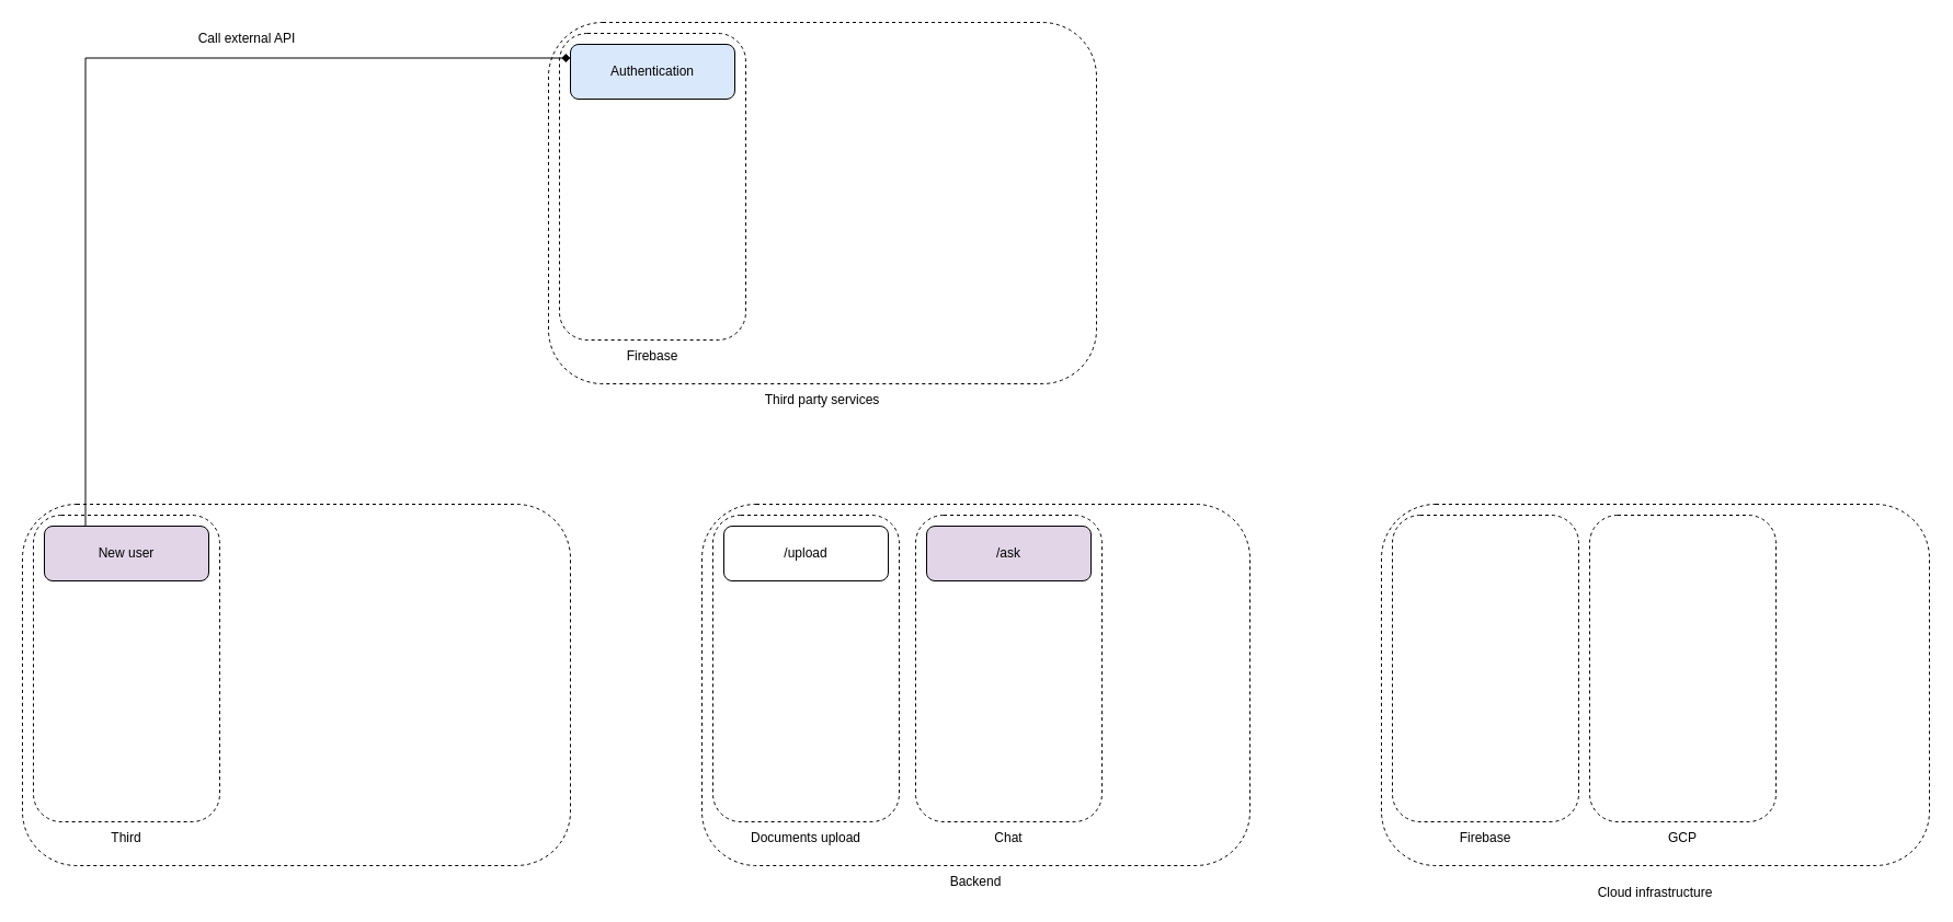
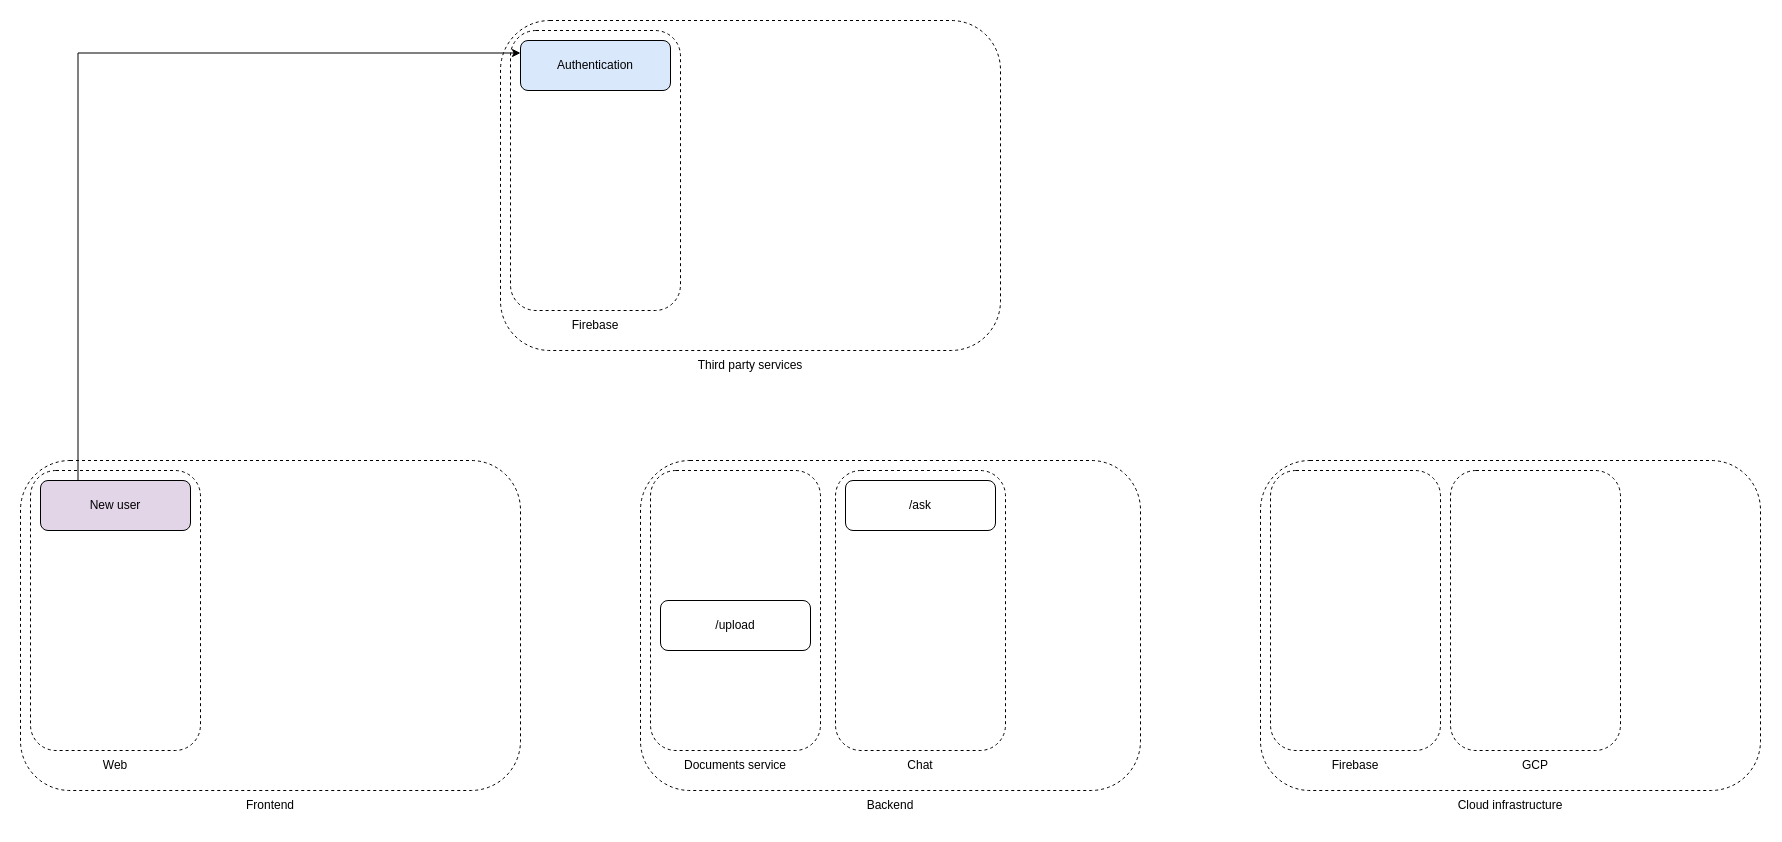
- <mxCell id="21" value="Call external API" style="text;html=1;strokeColor=none;fillColor=none;align=center;verticalAlign=middle;whiteSpace=wrap;rounded=0;" vertex="1" parent="1"><mxGeometry x="80" y="20" width="290" height="30" as="geometry" /></mxCell>
- <mxCell id="19" style="edgeStyle=orthogonalEdgeStyle;rounded=0;orthogonalLoop=1;jettySize=auto;html=1;exitX=0.25;exitY=0;exitDx=0;exitDy=0;entryX=0;entryY=0.25;entryDx=0;entryDy=0;endArrow=diamond;" edge="1" parent="1" source="20" target="8"><mxGeometry relative="1" as="geometry" /></mxCell>
+ <mxCell id="19" style="edgeStyle=orthogonalEdgeStyle;rounded=0;orthogonalLoop=1;jettySize=auto;html=1;exitX=0.25;exitY=0;exitDx=0;exitDy=0;entryX=0;entryY=0.25;entryDx=0;entryDy=0;" edge="1" parent="1" source="20" target="8"><mxGeometry relative="1" as="geometry" /></mxCell>
- <mxCell id="24" value="/upload" style="rounded=1;whiteSpace=wrap;html=1;" vertex="1" parent="1"><mxGeometry x="660" y="480" width="150" height="50" as="geometry" /></mxCell>
+ <mxCell id="24" value="/upload" style="rounded=1;whiteSpace=wrap;html=1;" vertex="1" parent="1"><mxGeometry x="660" y="600" width="150" height="50" as="geometry" /></mxCell>
- <mxCell id="27" value="/ask" style="rounded=1;whiteSpace=wrap;html=1;fillColor=#e1d5e7;" vertex="1" parent="1"><mxGeometry x="845" y="480" width="150" height="50" as="geometry" /></mxCell>
+ <mxCell id="27" value="/ask" style="rounded=1;whiteSpace=wrap;html=1;" vertex="1" parent="1"><mxGeometry x="845" y="480" width="150" height="50" as="geometry" /></mxCell>
- <mxCell id="18" value="Third" style="text;html=1;strokeColor=none;fillColor=none;align=center;verticalAlign=middle;whiteSpace=wrap;rounded=0;" vertex="1" parent="1"><mxGeometry x="30" y="750" width="170" height="30" as="geometry" /></mxCell>
+ <mxCell id="18" value="Web" style="text;html=1;strokeColor=none;fillColor=none;align=center;verticalAlign=middle;whiteSpace=wrap;rounded=0;" vertex="1" parent="1"><mxGeometry x="30" y="750" width="170" height="30" as="geometry" /></mxCell>
- <mxCell id="23" value="Documents upload" style="text;html=1;strokeColor=none;fillColor=none;align=center;verticalAlign=middle;whiteSpace=wrap;rounded=0;" vertex="1" parent="1"><mxGeometry x="650" y="750" width="170" height="30" as="geometry" /></mxCell>
+ <mxCell id="23" value="Documents service" style="text;html=1;strokeColor=none;fillColor=none;align=center;verticalAlign=middle;whiteSpace=wrap;rounded=0;" vertex="1" parent="1"><mxGeometry x="650" y="750" width="170" height="30" as="geometry" /></mxCell>
+ <mxCell id="3" value="Frontend" style="text;html=1;strokeColor=none;fillColor=none;align=center;verticalAlign=middle;whiteSpace=wrap;rounded=0;" vertex="1" parent="1"><mxGeometry x="240" y="790" width="60" height="30" as="geometry" /></mxCell>
- <mxCell id="12" value="Cloud infrastructure" style="text;html=1;strokeColor=none;fillColor=none;align=center;verticalAlign=middle;whiteSpace=wrap;rounded=0;" vertex="1" parent="1"><mxGeometry x="1440" y="800" width="140" height="30" as="geometry" /></mxCell>
+ <mxCell id="12" value="Cloud infrastructure" style="text;html=1;strokeColor=none;fillColor=none;align=center;verticalAlign=middle;whiteSpace=wrap;rounded=0;" vertex="1" parent="1"><mxGeometry x="1440" y="790" width="140" height="30" as="geometry" /></mxCell>
